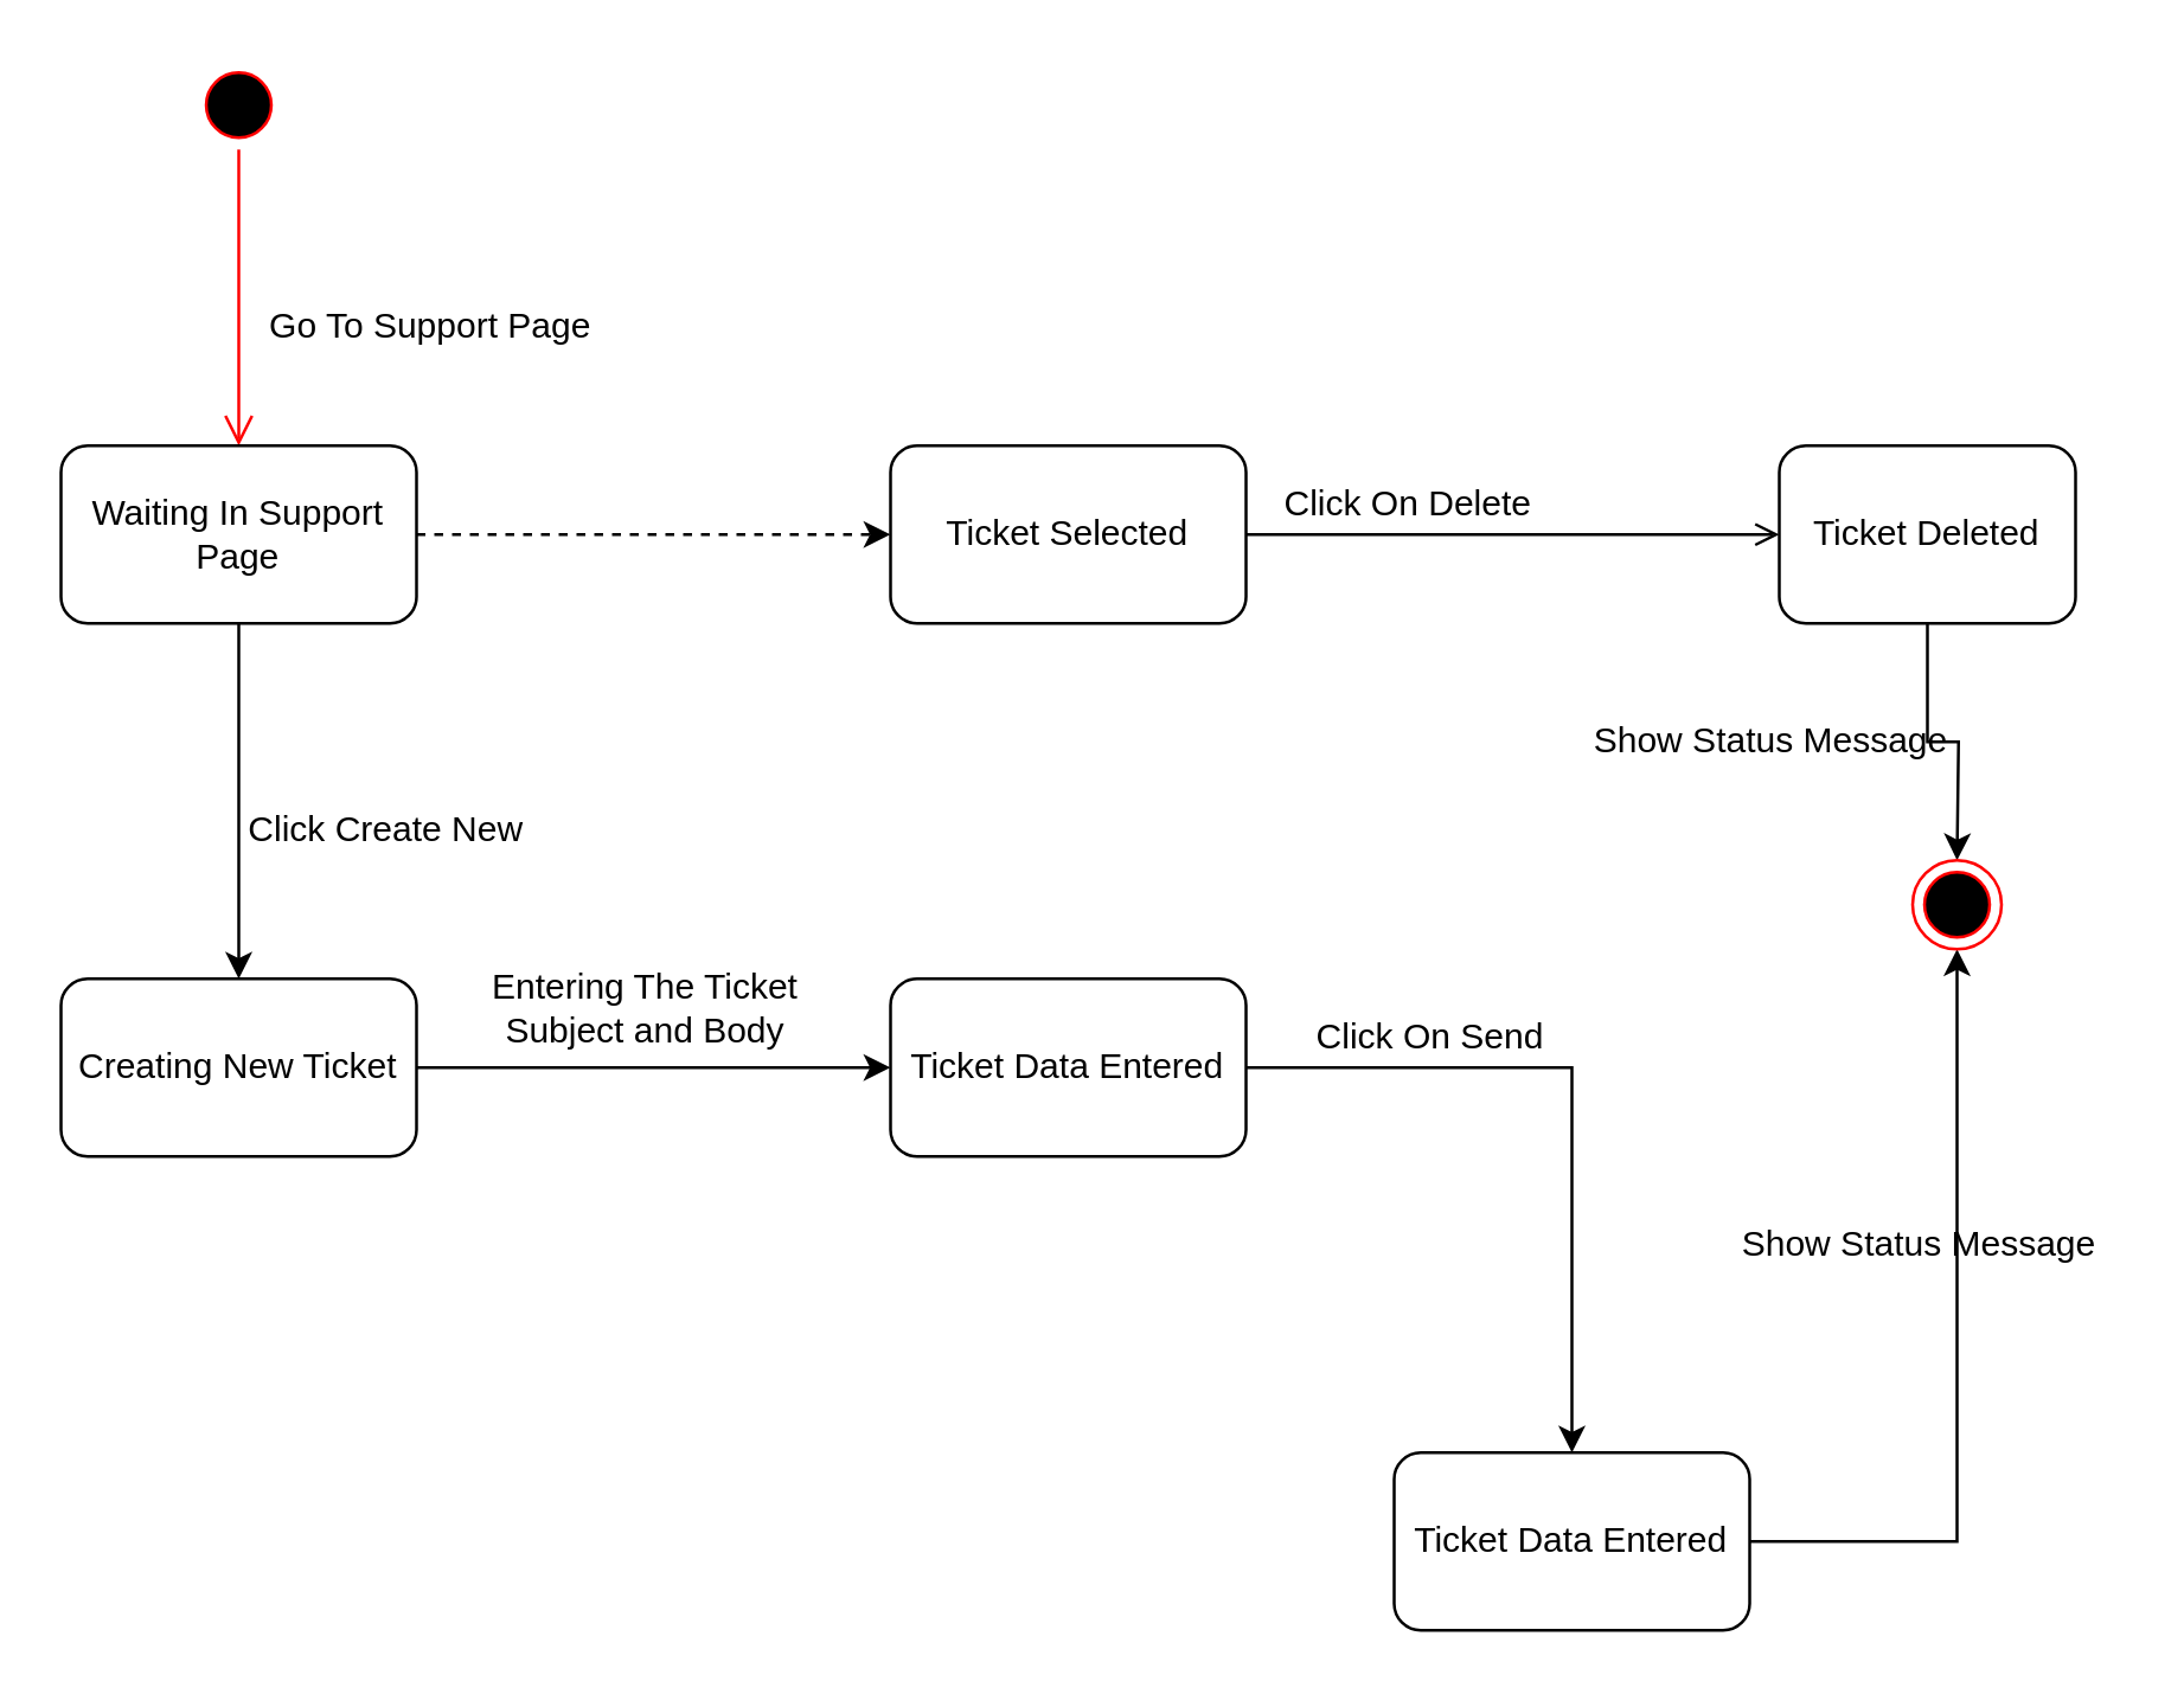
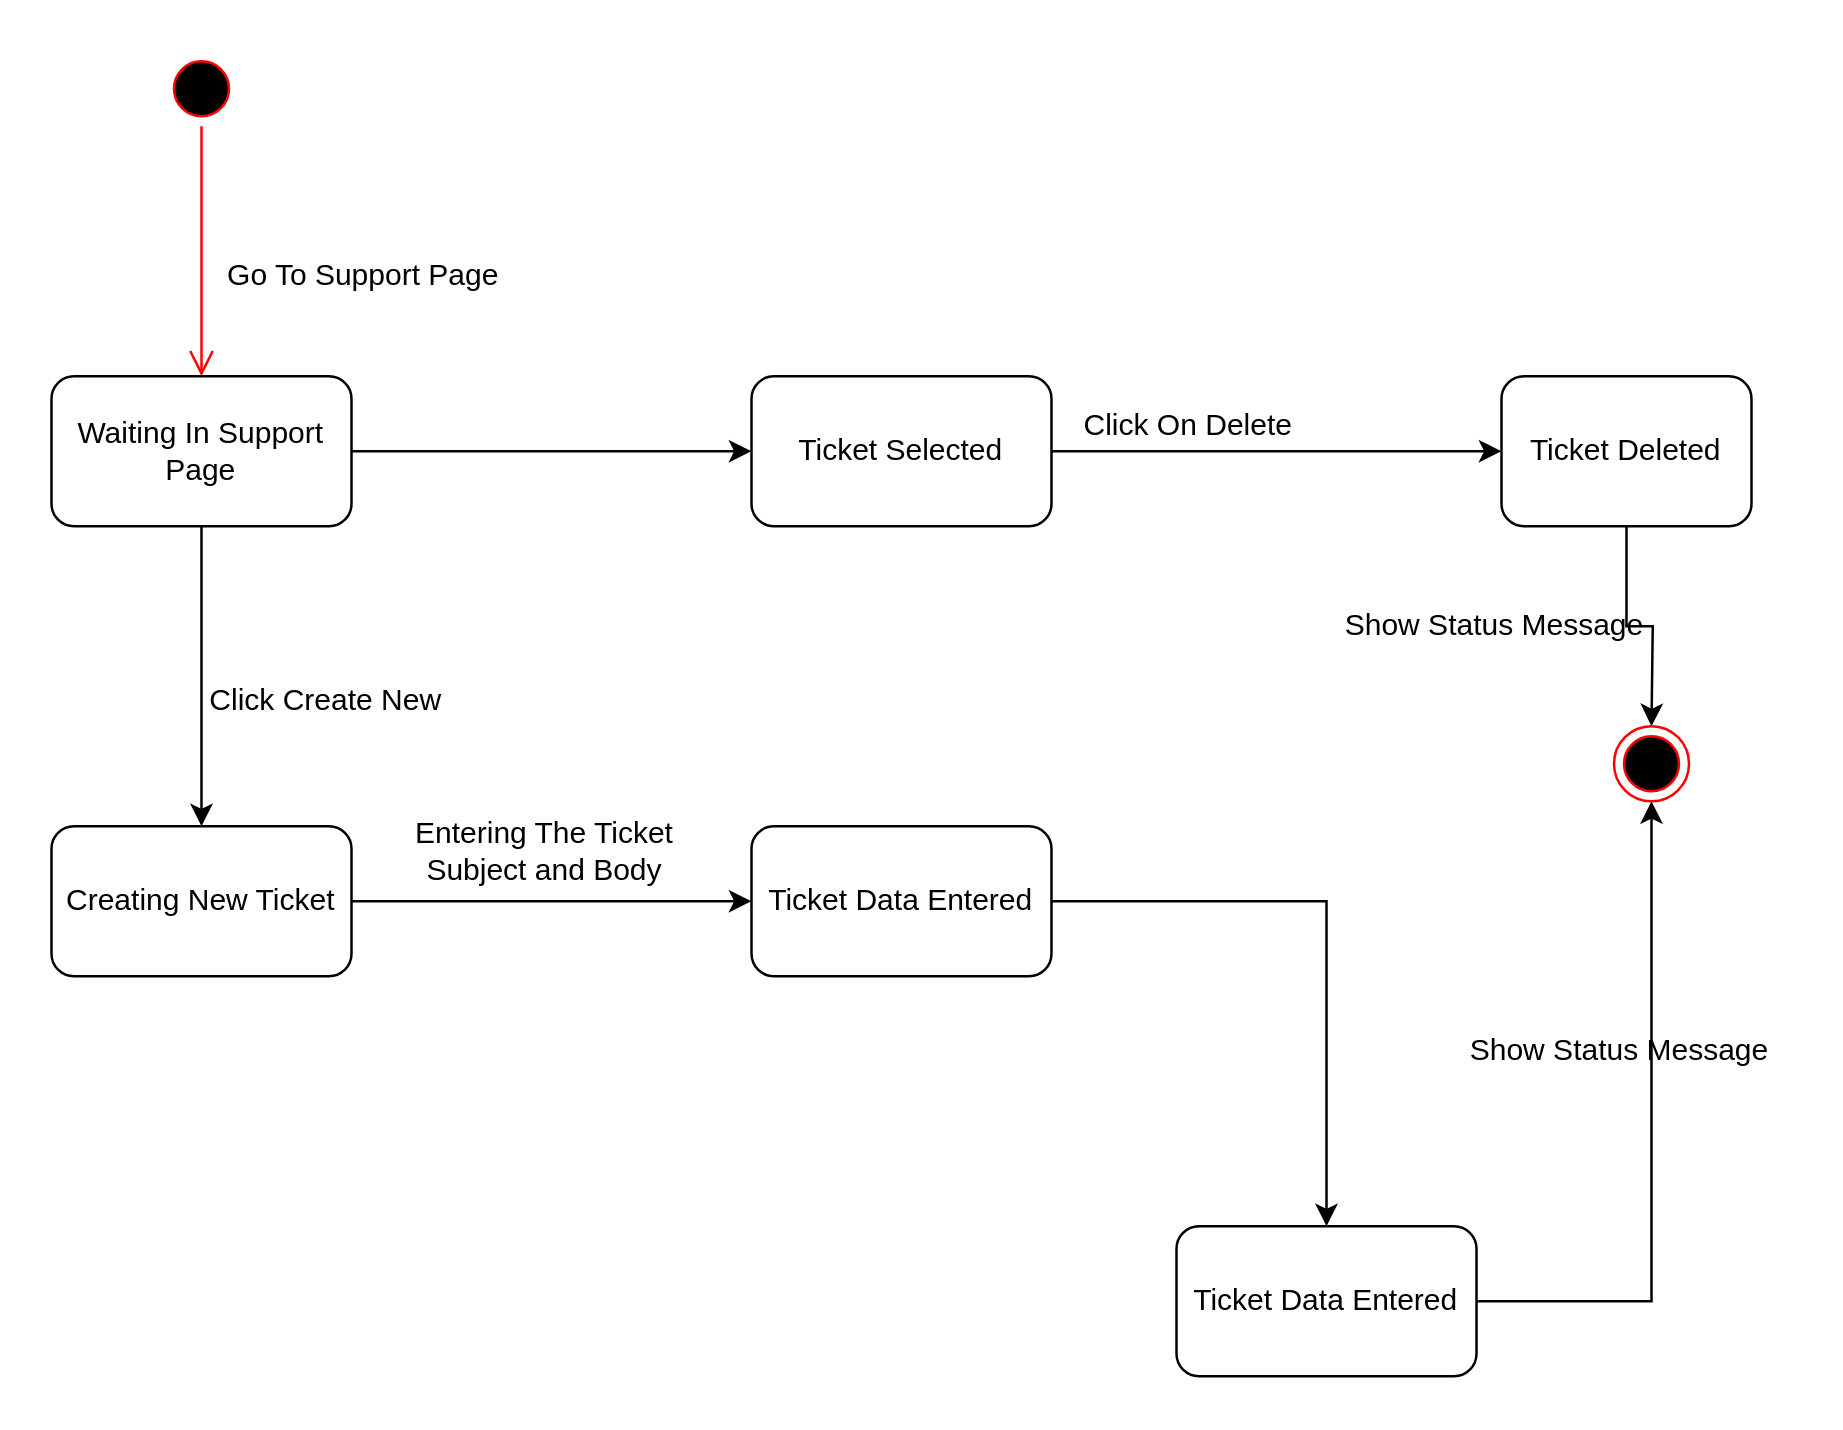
- <mxCell id="5" value="" style="edgeStyle=orthogonalEdgeStyle;rounded=0;orthogonalLoop=1;jettySize=auto;html=1;dashed=1;" edge="1" parent="1" source="6" target="8"><mxGeometry relative="1" as="geometry" /></mxCell>
+ <mxCell id="5" value="" style="edgeStyle=orthogonalEdgeStyle;rounded=0;orthogonalLoop=1;jettySize=auto;html=1;" edge="1" parent="1" source="6" target="8"><mxGeometry relative="1" as="geometry" /></mxCell>
- <mxCell id="7" value="" style="edgeStyle=orthogonalEdgeStyle;rounded=0;orthogonalLoop=1;jettySize=auto;html=1;endArrow=open;" edge="1" parent="1" source="8" target="10"><mxGeometry relative="1" as="geometry" /></mxCell>
+ <mxCell id="7" value="" style="edgeStyle=orthogonalEdgeStyle;rounded=0;orthogonalLoop=1;jettySize=auto;html=1;" edge="1" parent="1" source="8" target="10"><mxGeometry relative="1" as="geometry" /></mxCell>
- <mxCell id="23" value="Click On Send" style="text;html=1;strokeColor=none;fillColor=none;align=center;verticalAlign=middle;whiteSpace=wrap;rounded=0;" vertex="1" parent="1"><mxGeometry x="435" y="340" width="95" height="20" as="geometry" /></mxCell>
